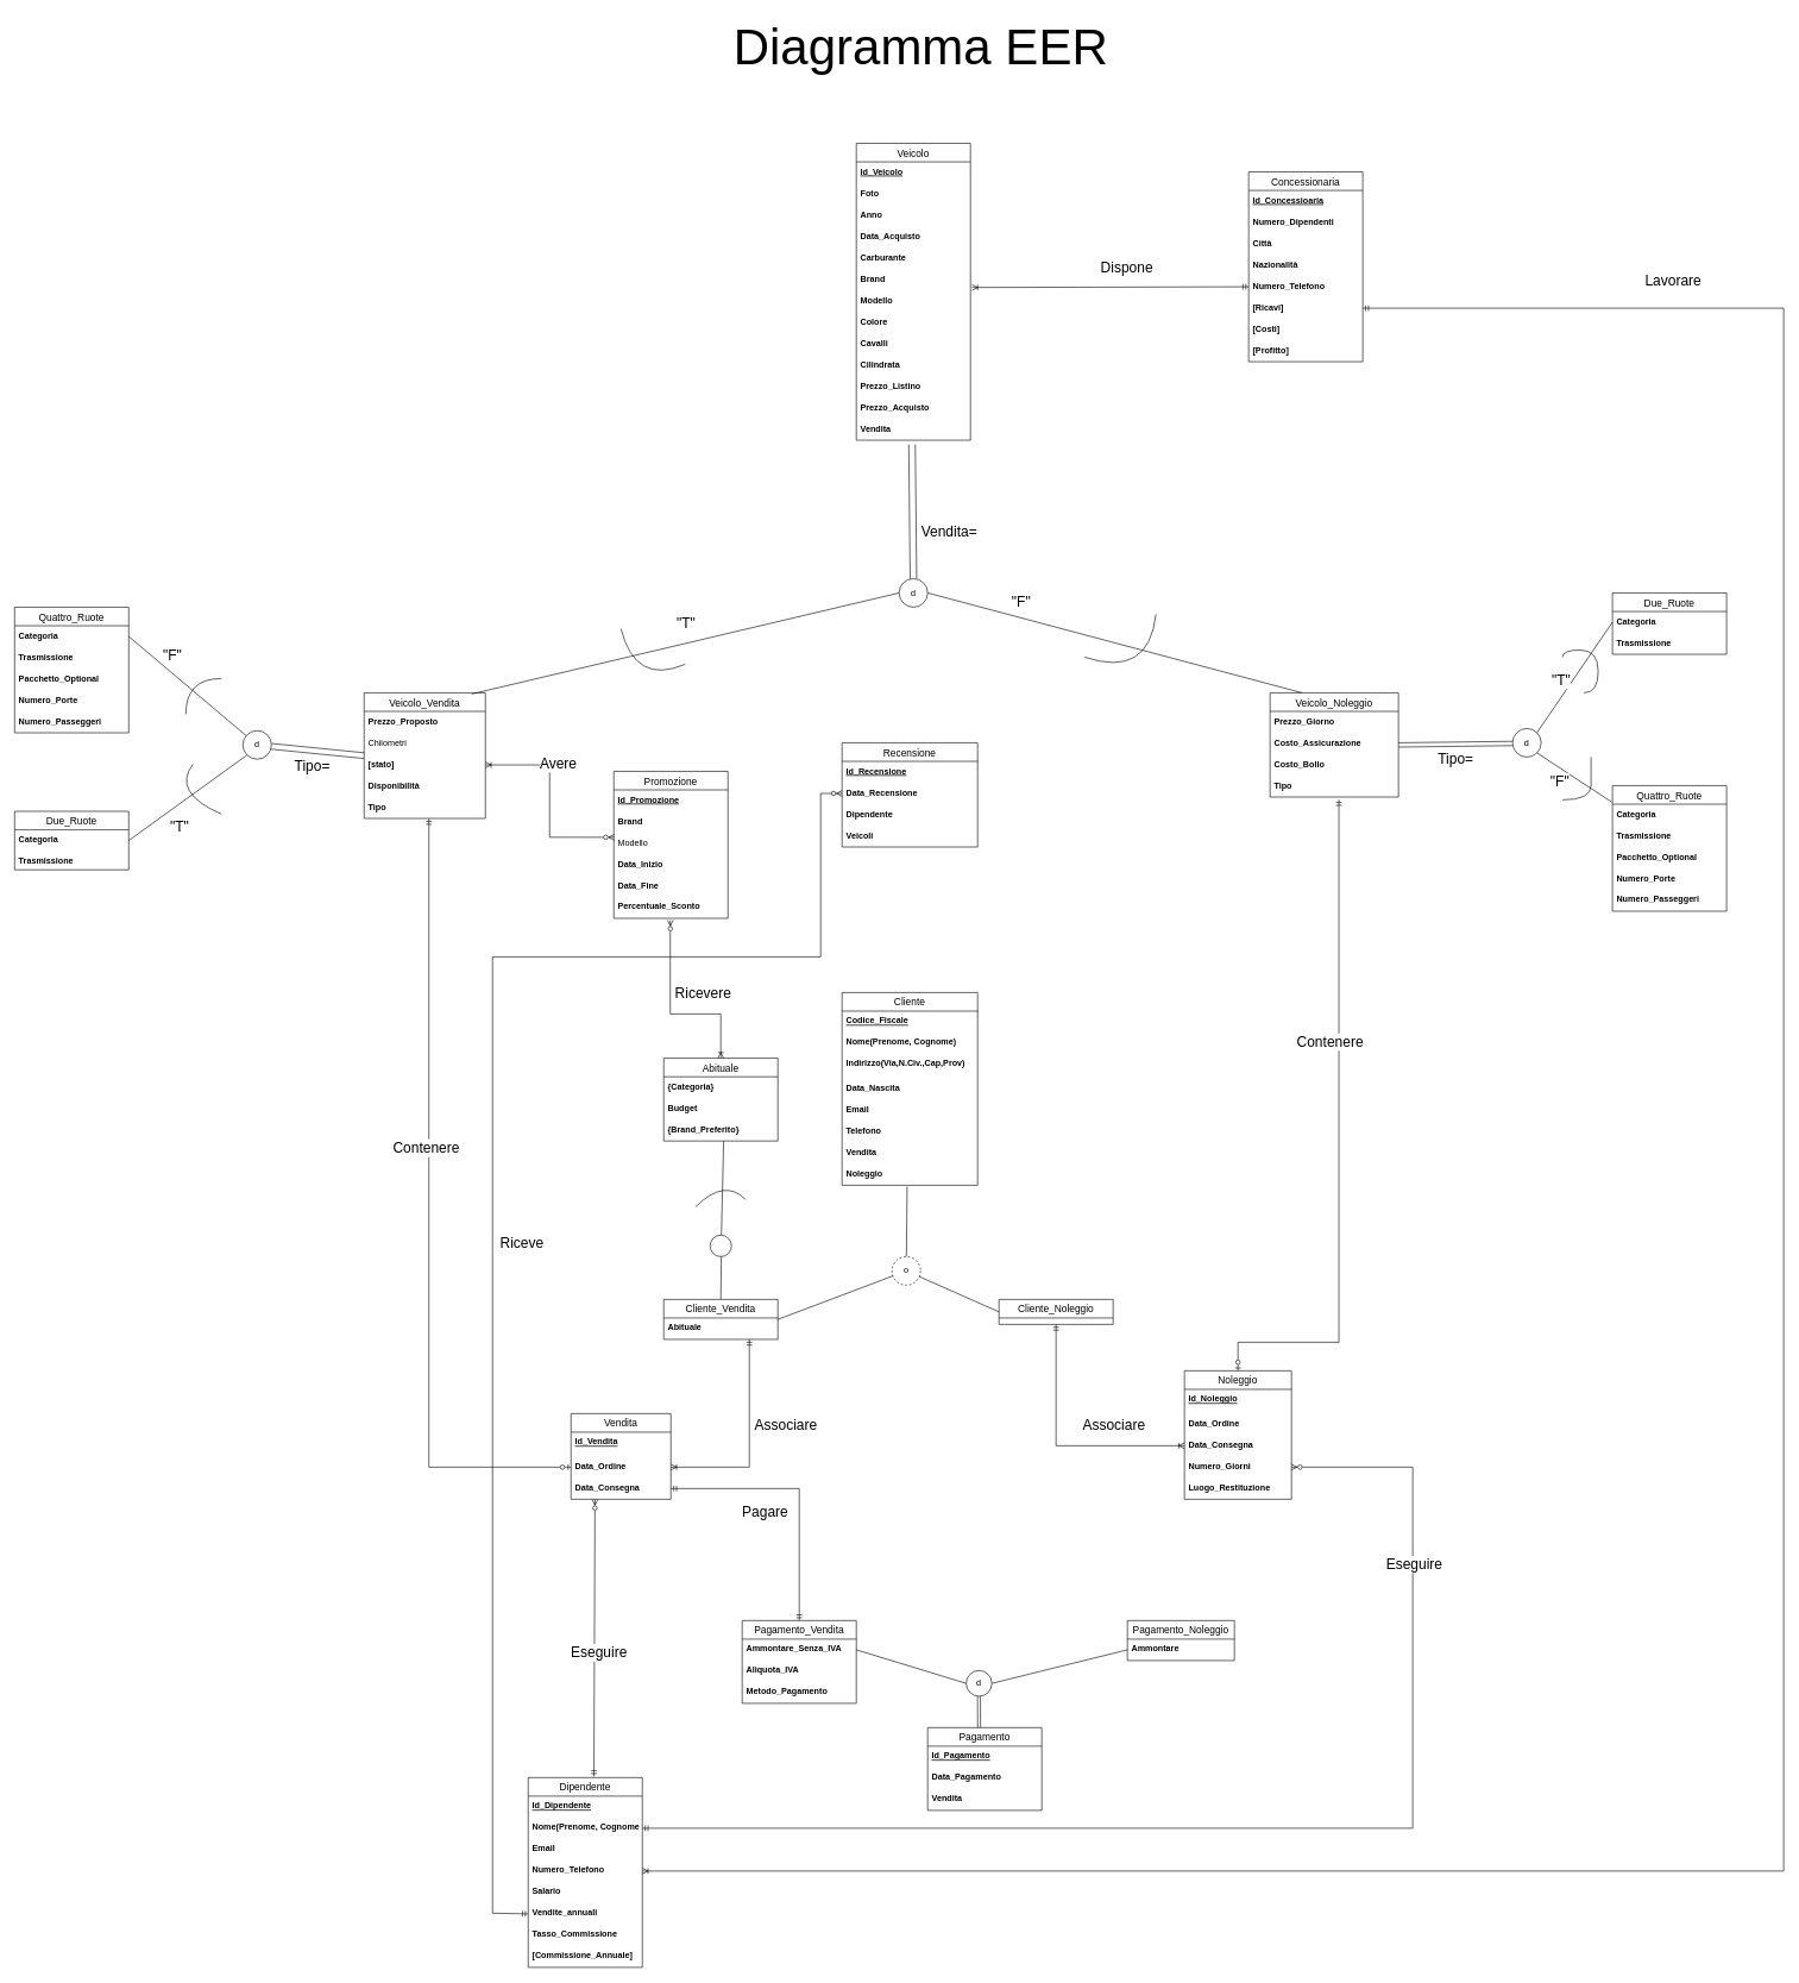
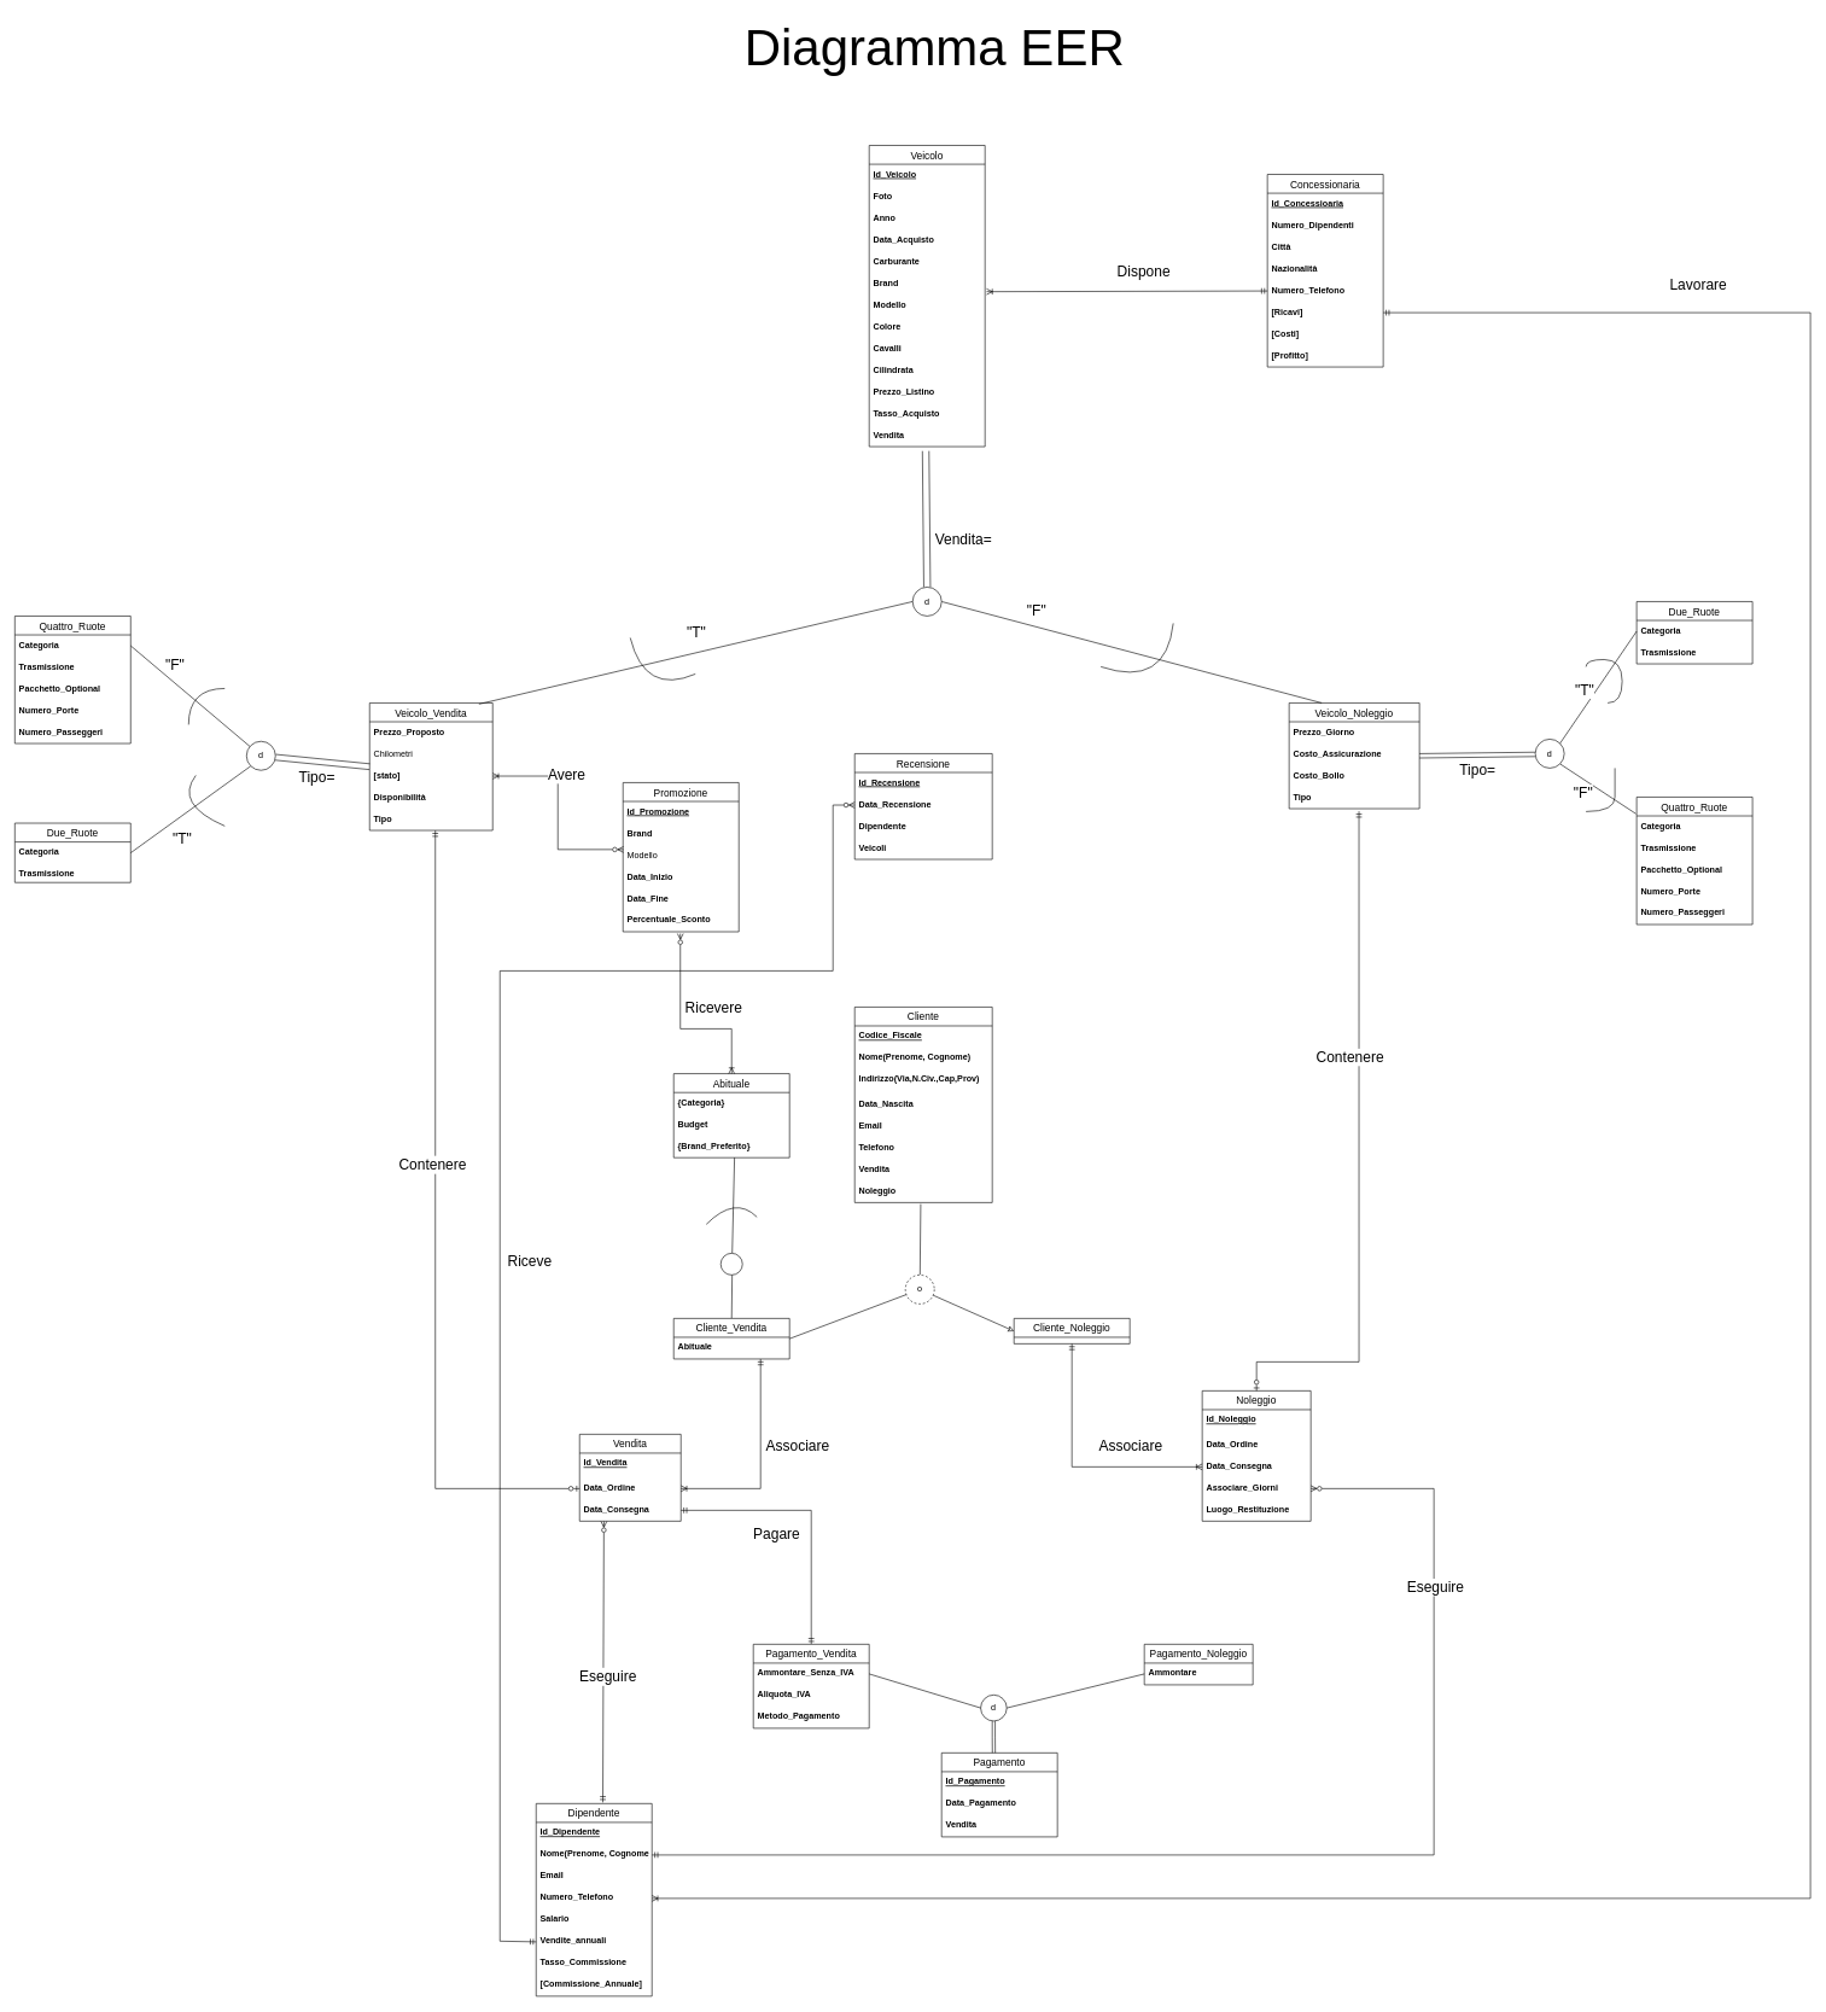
- <mxCell id="14" value="Prezzo_Acquisto" style="text;strokeColor=none;fillColor=none;spacingLeft=4;spacingRight=4;overflow=hidden;rotatable=0;points=[[0,0.5],[1,0.5]];portConstraint=eastwest;fontSize=12;fontStyle=1" parent="2" vertex="1"><mxGeometry y="356" width="160" height="30" as="geometry" /></mxCell>
+ <mxCell id="14" value="Tasso_Acquisto" style="text;strokeColor=none;fillColor=none;spacingLeft=4;spacingRight=4;overflow=hidden;rotatable=0;points=[[0,0.5],[1,0.5]];portConstraint=eastwest;fontSize=12;fontStyle=1" parent="2" vertex="1"><mxGeometry y="356" width="160" height="30" as="geometry" /></mxCell>
- <mxCell id="166" style="edgeStyle=none;rounded=0;orthogonalLoop=1;jettySize=auto;html=1;endArrow=none;endFill=0;entryX=0;entryY=0.5;entryDx=0;entryDy=0;" parent="1" source="167" target="163" edge="1"><mxGeometry relative="1" as="geometry"><mxPoint x="1440" y="1831" as="targetPoint" /></mxGeometry></mxCell>
+ <mxCell id="166" style="edgeStyle=none;rounded=0;orthogonalLoop=1;jettySize=auto;html=1;endArrow=classic;endFill=0;entryX=0;entryY=0.5;entryDx=0;entryDy=0;" parent="1" source="167" target="163" edge="1"><mxGeometry relative="1" as="geometry"><mxPoint x="1440" y="1831" as="targetPoint" /></mxGeometry></mxCell>
- <mxCell id="74" value="Numero_Giorni" style="text;strokeColor=none;fillColor=none;spacingLeft=4;spacingRight=4;overflow=hidden;rotatable=0;points=[[0,0.5],[1,0.5]];portConstraint=eastwest;fontSize=12;fontStyle=1" parent="70" vertex="1"><mxGeometry y="120" width="150" height="30" as="geometry" /></mxCell>
+ <mxCell id="74" value="Associare_Giorni" style="text;strokeColor=none;fillColor=none;spacingLeft=4;spacingRight=4;overflow=hidden;rotatable=0;points=[[0,0.5],[1,0.5]];portConstraint=eastwest;fontSize=12;fontStyle=1" parent="70" vertex="1"><mxGeometry y="120" width="150" height="30" as="geometry" /></mxCell>
